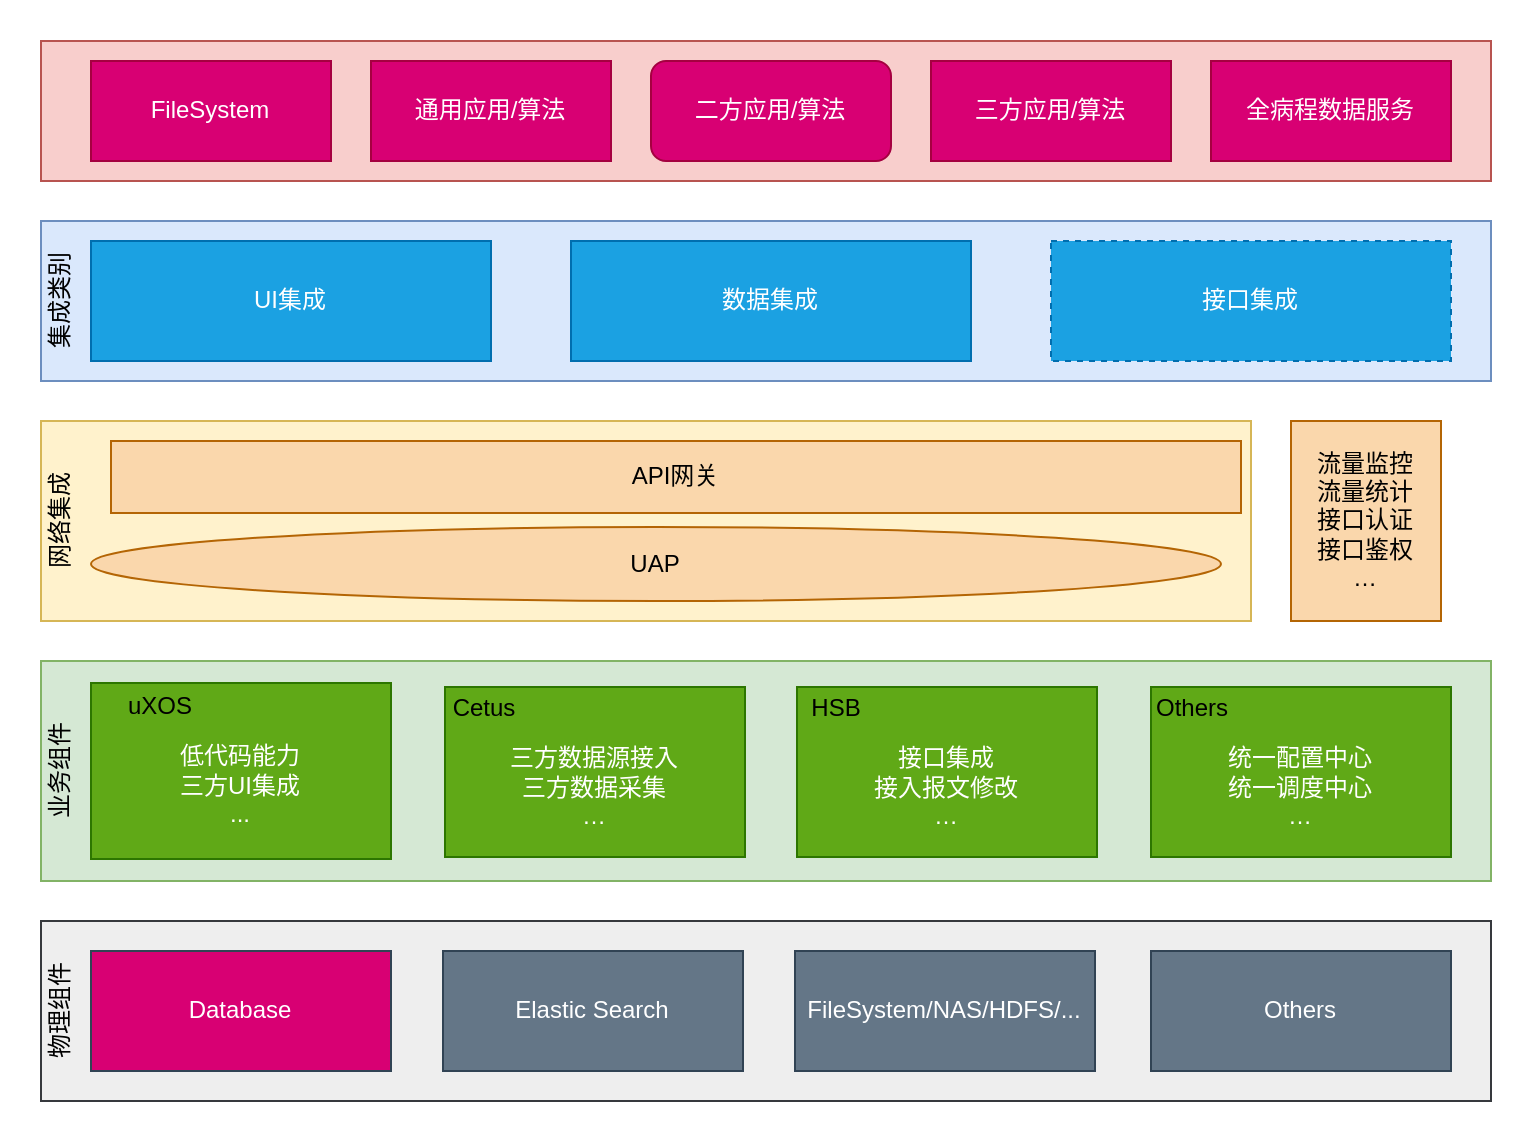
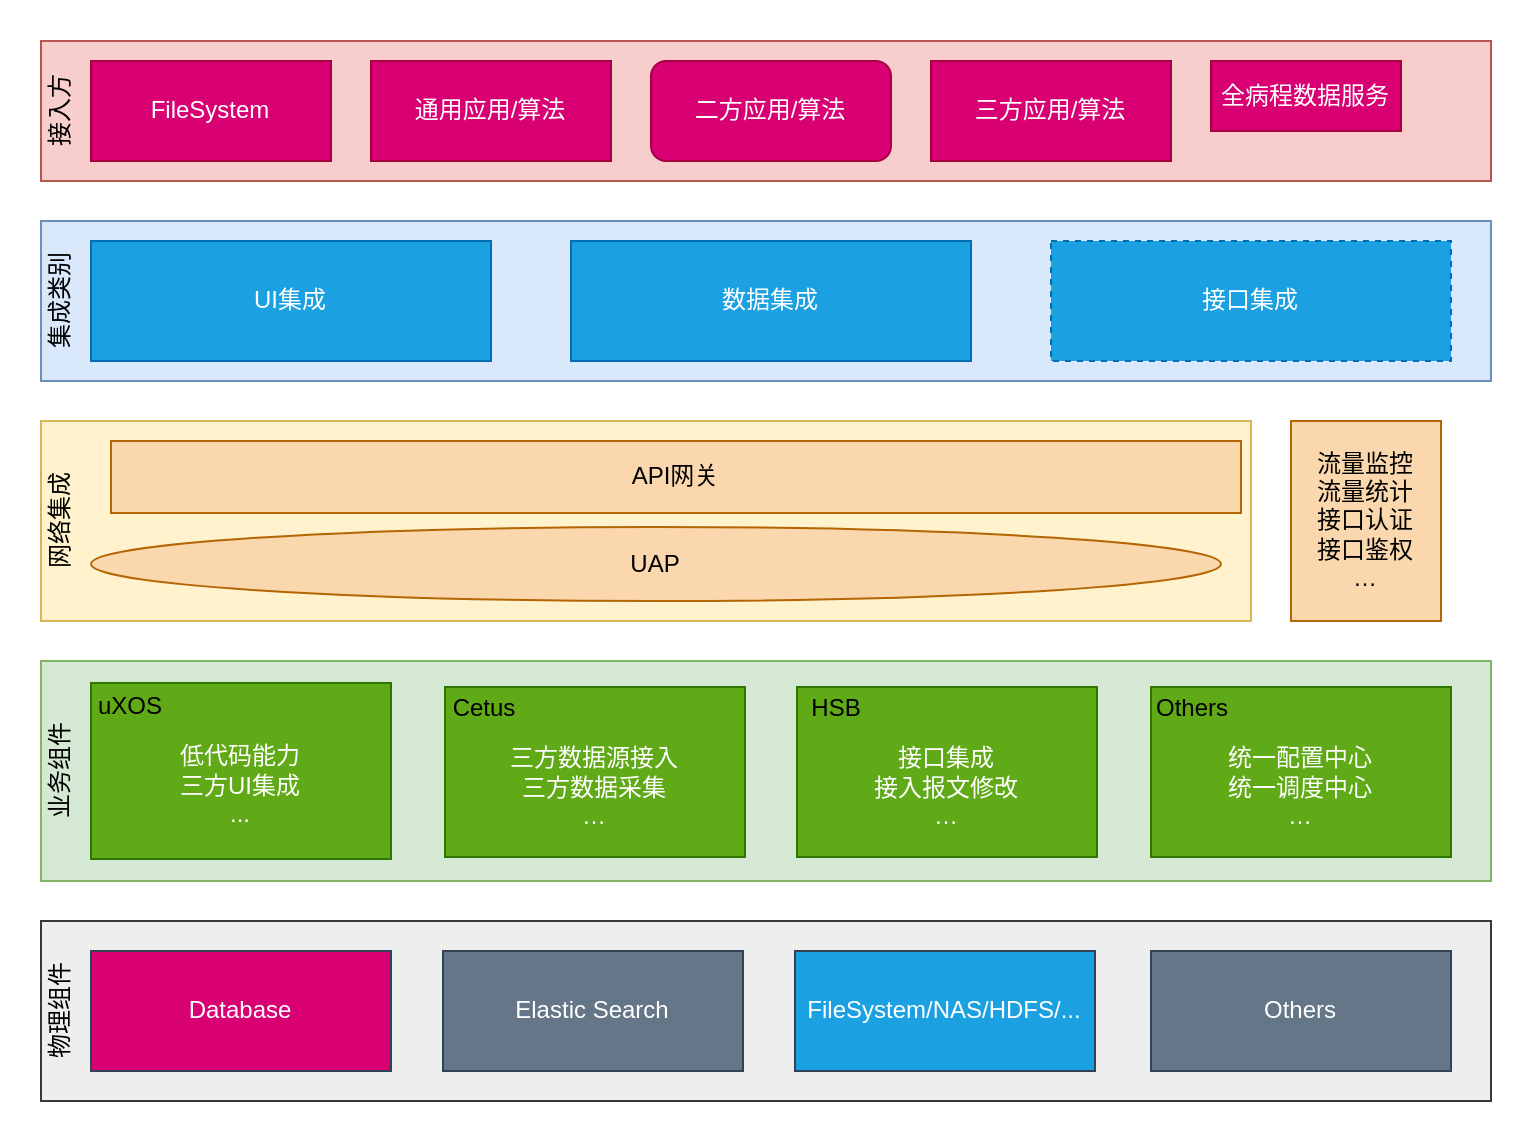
+ <mxCell id="4" value="&lt;font style=&quot;font-size: 12px;&quot;&gt;接入方&lt;/font&gt;" style="text;html=1;strokeColor=none;fillColor=none;align=center;verticalAlign=middle;whiteSpace=wrap;rounded=0;horizontal=0;fontSize=12;" vertex="1" parent="1"><mxGeometry x="20" y="30" width="20" height="50" as="geometry" /></mxCell>
- <mxCell id="8" value="全病程数据服务" style="rounded=0;whiteSpace=wrap;html=1;fillColor=#d80073;strokeColor=#A50040;fontColor=#ffffff;" vertex="1" parent="1"><mxGeometry x="605" y="30" width="120" height="50" as="geometry" /></mxCell>
+ <mxCell id="8" value="全病程数据服务" style="rounded=0;whiteSpace=wrap;html=1;fillColor=#d80073;strokeColor=#A50040;fontColor=#ffffff;" vertex="1" parent="1"><mxGeometry x="605" y="30" width="95" height="35" as="geometry" /></mxCell>
- <mxCell id="31" value="uXOS" style="text;html=1;strokeColor=none;fillColor=none;align=center;verticalAlign=middle;whiteSpace=wrap;rounded=0;" vertex="1" parent="1"><mxGeometry x="60" y="343" width="40" height="20" as="geometry" /></mxCell>
+ <mxCell id="31" value="uXOS" style="text;html=1;strokeColor=none;fillColor=none;align=center;verticalAlign=middle;whiteSpace=wrap;rounded=0;" vertex="1" parent="1"><mxGeometry x="45" y="343" width="40" height="20" as="geometry" /></mxCell>
- <mxCell id="23" value="FileSystem/NAS/HDFS/..." style="rounded=0;whiteSpace=wrap;html=1;fillColor=#647687;strokeColor=#314354;fontColor=#ffffff;" vertex="1" parent="1"><mxGeometry x="397" y="475" width="150" height="60" as="geometry" /></mxCell>
+ <mxCell id="23" value="FileSystem/NAS/HDFS/..." style="rounded=0;whiteSpace=wrap;html=1;fillColor=#1ba1e2;strokeColor=#314354;fontColor=#ffffff;" vertex="1" parent="1"><mxGeometry x="397" y="475" width="150" height="60" as="geometry" /></mxCell>
